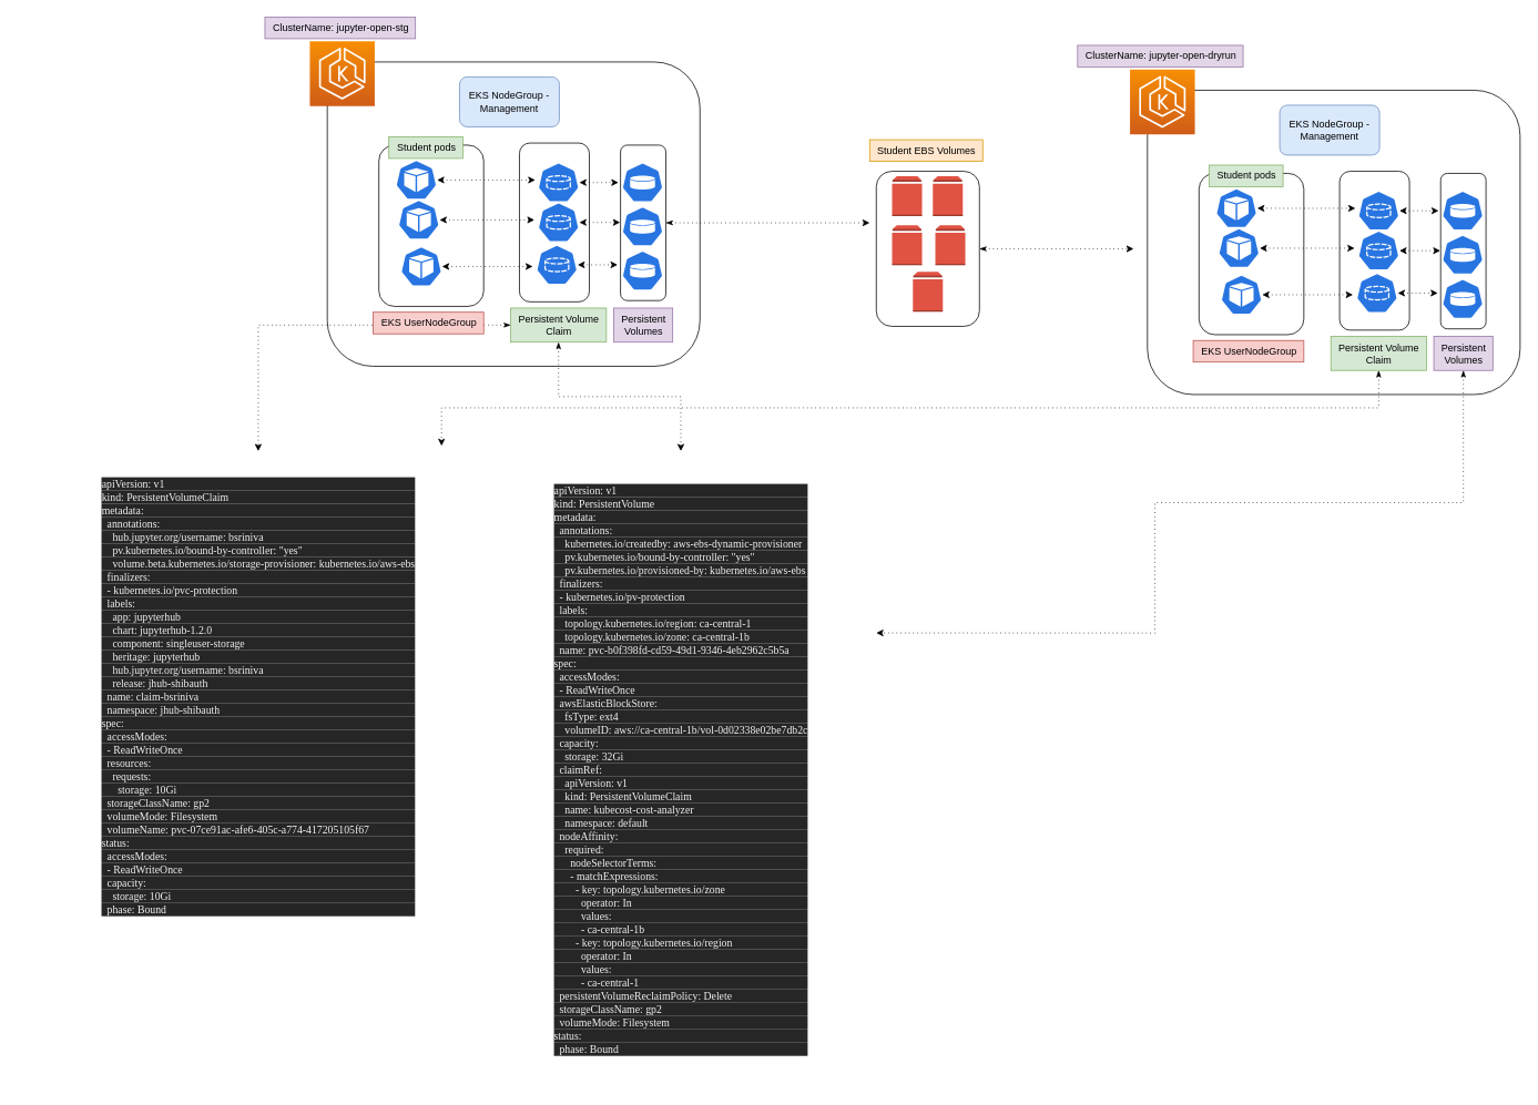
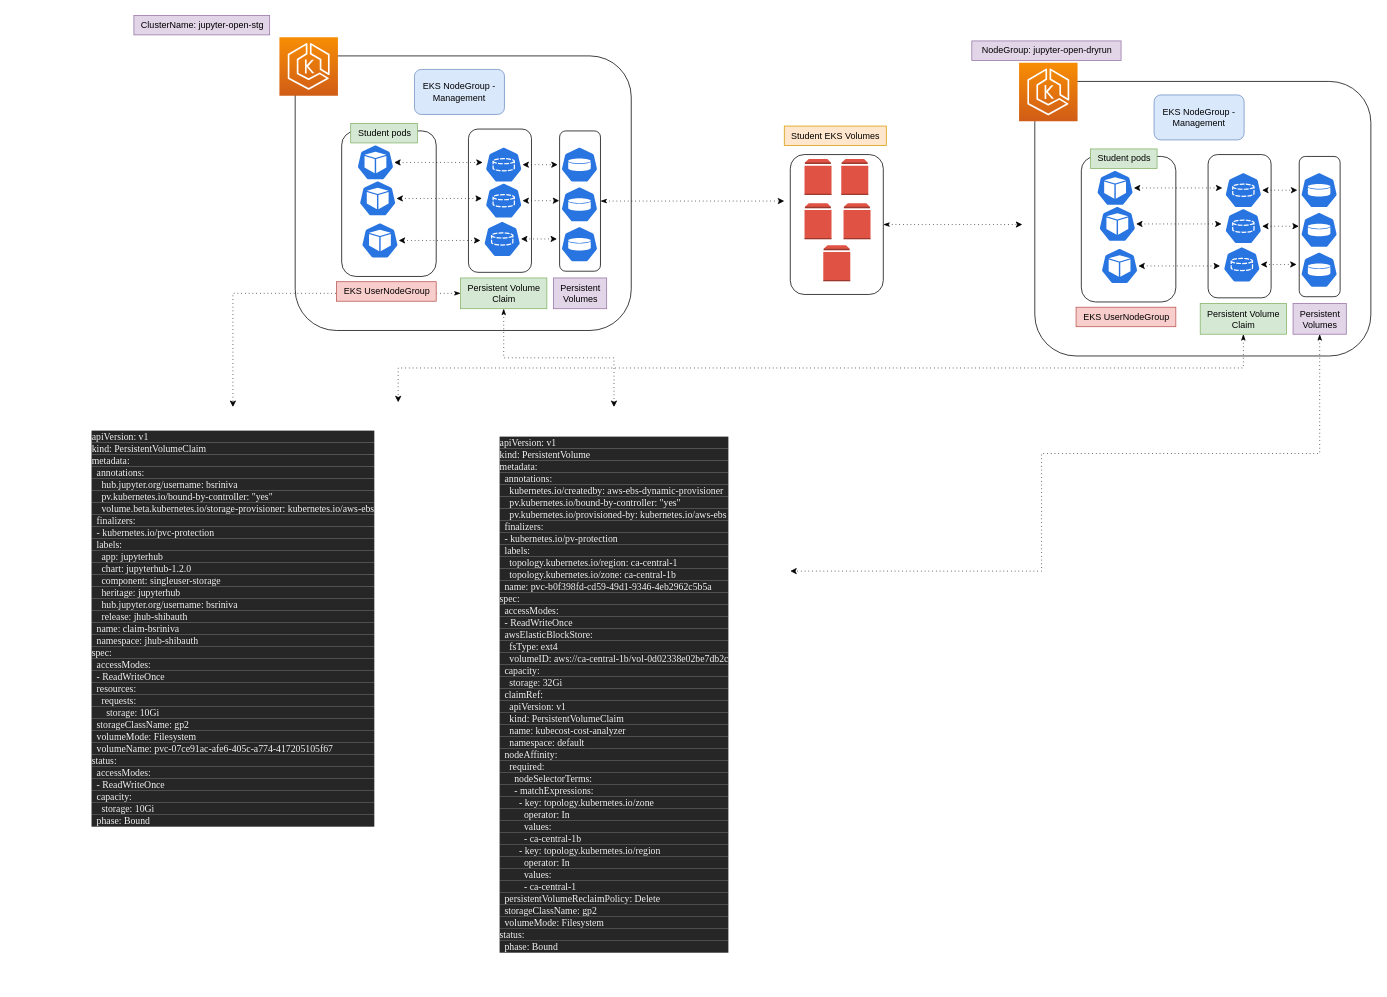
- <mxCell id="36" value="ClusterName: jupyter-open-stg" style="text;html=1;align=center;verticalAlign=middle;resizable=0;points=[];autosize=1;strokeColor=#9673a6;fillColor=#e1d5e7;" vertex="1" parent="1"><mxGeometry x="318" y="20" width="181" height="26" as="geometry" /></mxCell>
+ <mxCell id="36" value="ClusterName: jupyter-open-stg" style="text;html=1;align=center;verticalAlign=middle;resizable=0;points=[];autosize=1;strokeColor=#9673a6;fillColor=#e1d5e7;" vertex="1" parent="1"><mxGeometry x="178" y="20" width="181" height="26" as="geometry" /></mxCell>
- <mxCell id="66" value="ClusterName: jupyter-open-dryrun" style="text;html=1;align=center;verticalAlign=middle;resizable=0;points=[];autosize=1;strokeColor=#9673a6;fillColor=#e1d5e7;" vertex="1" parent="1"><mxGeometry x="1295" y="54" width="199" height="26" as="geometry" /></mxCell>
+ <mxCell id="66" value="NodeGroup: jupyter-open-dryrun" style="text;html=1;align=center;verticalAlign=middle;resizable=0;points=[];autosize=1;strokeColor=#9673a6;fillColor=#e1d5e7;" vertex="1" parent="1"><mxGeometry x="1295" y="54" width="199" height="26" as="geometry" /></mxCell>
- <mxCell id="11" value="Student EBS Volumes" style="text;html=1;align=center;verticalAlign=middle;resizable=0;points=[];autosize=1;strokeColor=#d79b00;fillColor=#ffe6cc;" vertex="1" parent="1"><mxGeometry x="1045" y="167.5" width="136" height="26" as="geometry" /></mxCell>
+ <mxCell id="11" value="Student EKS Volumes" style="text;html=1;align=center;verticalAlign=middle;resizable=0;points=[];autosize=1;strokeColor=#d79b00;fillColor=#ffe6cc;" vertex="1" parent="1"><mxGeometry x="1045" y="167.5" width="136" height="26" as="geometry" /></mxCell>
